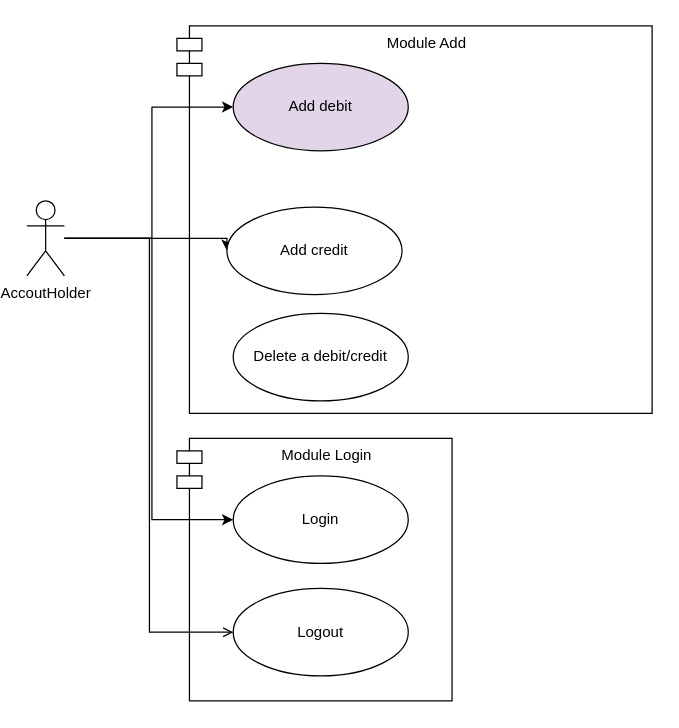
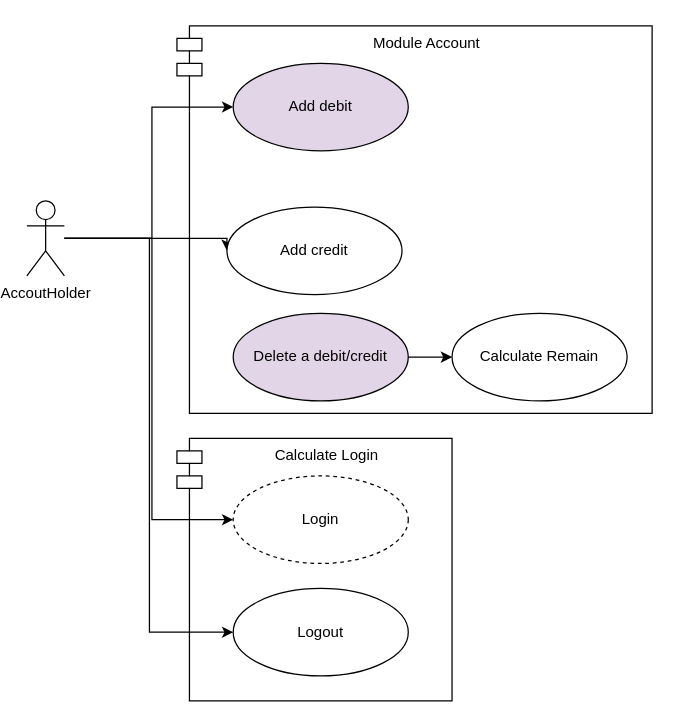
- <mxCell id="2" value="Module Add" style="shape=module;align=left;spacingLeft=20;align=center;verticalAlign=top;" vertex="1" parent="1"><mxGeometry x="140" y="20" width="380" height="310" as="geometry" /></mxCell>
+ <mxCell id="2" value="Module Account" style="shape=module;align=left;spacingLeft=20;align=center;verticalAlign=top;" vertex="1" parent="1"><mxGeometry x="140" y="20" width="380" height="310" as="geometry" /></mxCell>
- <mxCell id="12" value="Delete a debit/credit" style="ellipse;whiteSpace=wrap;html=1;" vertex="1" parent="1"><mxGeometry x="185" y="250" width="140" height="70" as="geometry" /></mxCell>
+ <mxCell id="12" value="Delete a debit/credit" style="ellipse;whiteSpace=wrap;html=1;fillColor=#e1d5e7;" vertex="1" parent="1"><mxGeometry x="185" y="250" width="140" height="70" as="geometry" /></mxCell>
+ <mxCell id="11" style="edgeStyle=orthogonalEdgeStyle;rounded=0;orthogonalLoop=1;jettySize=auto;html=1;entryX=0;entryY=0.5;entryDx=0;entryDy=0;" edge="1" parent="1" source="12" target="15"><mxGeometry relative="1" as="geometry" /></mxCell>
+ <mxCell id="15" value="Calculate Remain" style="ellipse;whiteSpace=wrap;html=1;" vertex="1" parent="1"><mxGeometry x="360" y="250" width="140" height="70" as="geometry" /></mxCell>
- <mxCell id="3" value="Module Login" style="shape=module;align=left;spacingLeft=20;align=center;verticalAlign=top;" vertex="1" parent="1"><mxGeometry x="140" y="350" width="220" height="210" as="geometry" /></mxCell>
+ <mxCell id="3" value="Calculate Login" style="shape=module;align=left;spacingLeft=20;align=center;verticalAlign=top;" vertex="1" parent="1"><mxGeometry x="140" y="350" width="220" height="210" as="geometry" /></mxCell>
- <mxCell id="13" value="Login" style="ellipse;whiteSpace=wrap;html=1;" vertex="1" parent="1"><mxGeometry x="185" y="380" width="140" height="70" as="geometry" /></mxCell>
+ <mxCell id="13" value="Login" style="ellipse;whiteSpace=wrap;html=1;dashed=1;" vertex="1" parent="1"><mxGeometry x="185" y="380" width="140" height="70" as="geometry" /></mxCell>
- <mxCell id="7" style="edgeStyle=orthogonalEdgeStyle;rounded=0;orthogonalLoop=1;jettySize=auto;html=1;entryX=0;entryY=0.5;entryDx=0;entryDy=0;endArrow=open;" edge="1" parent="1" source="8" target="14"><mxGeometry relative="1" as="geometry"><Array as="points"><mxPoint x="118" y="190" /><mxPoint x="118" y="505" /></Array></mxGeometry></mxCell>
+ <mxCell id="7" style="edgeStyle=orthogonalEdgeStyle;rounded=0;orthogonalLoop=1;jettySize=auto;html=1;entryX=0;entryY=0.5;entryDx=0;entryDy=0;" edge="1" parent="1" source="8" target="14"><mxGeometry relative="1" as="geometry"><Array as="points"><mxPoint x="118" y="190" /><mxPoint x="118" y="505" /></Array></mxGeometry></mxCell>
